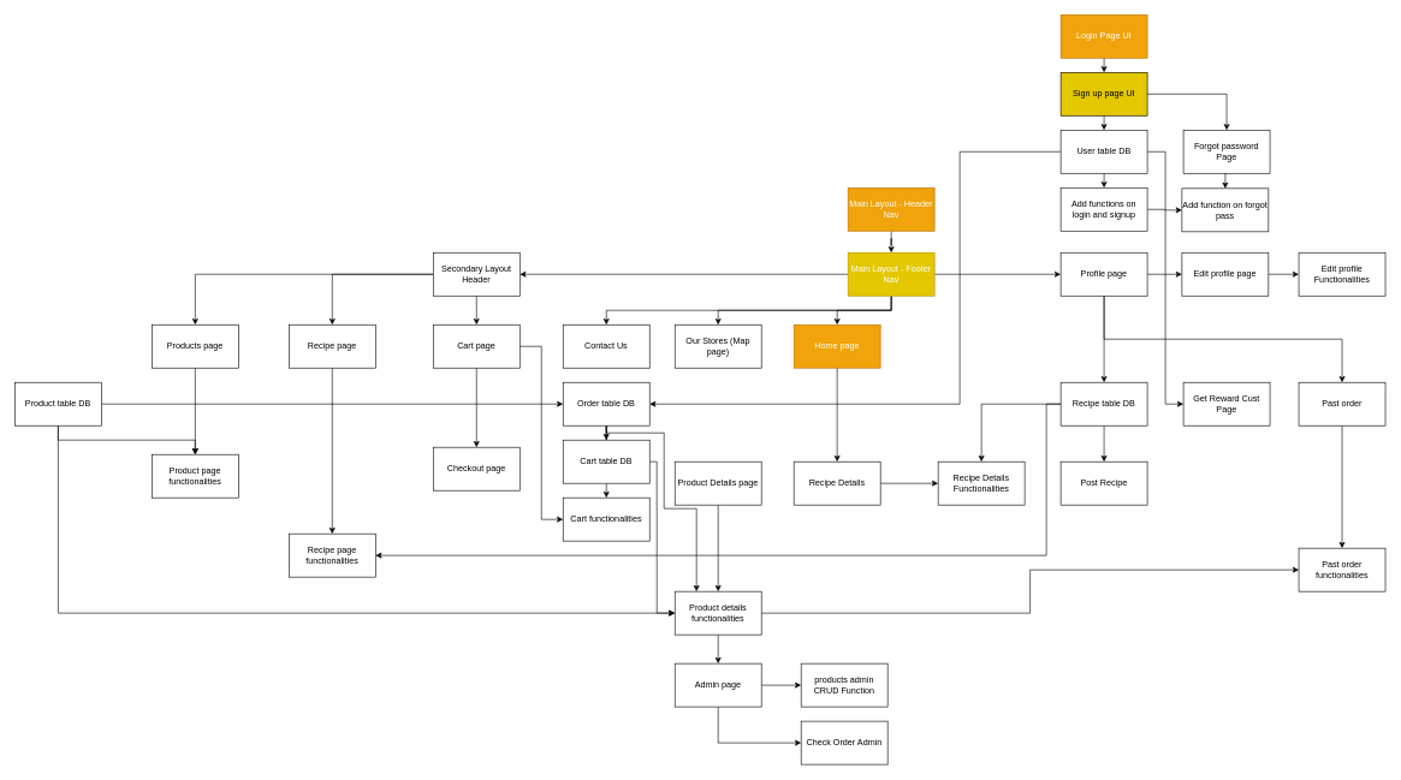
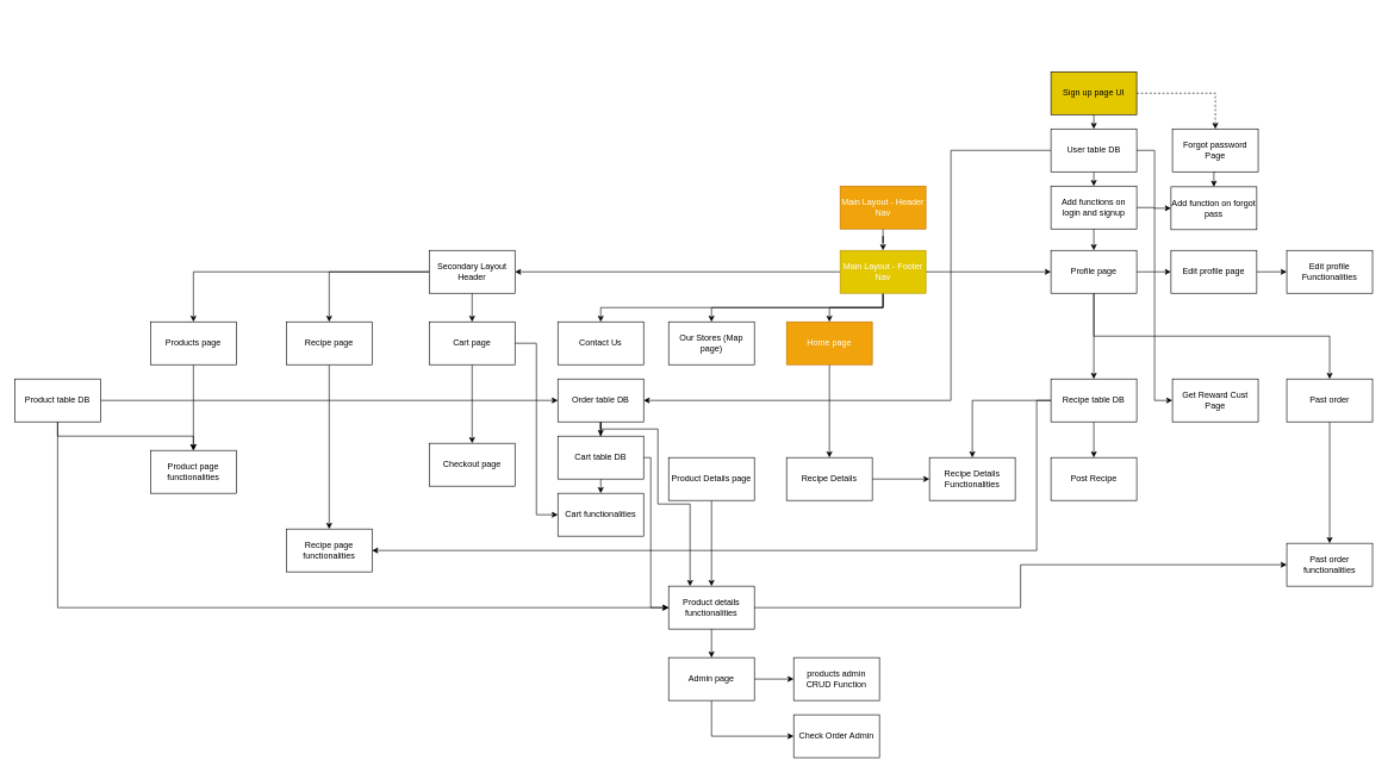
- <mxCell id="11" value="Login Page UI" style="rounded=0;whiteSpace=wrap;html=1;fillColor=#f0a30a;strokeColor=#BD7000;fontColor=#ffffff;" parent="1" vertex="1"><mxGeometry x="1470" y="20" width="120" height="60" as="geometry" /></mxCell>
- <mxCell id="10" style="edgeStyle=orthogonalEdgeStyle;rounded=0;orthogonalLoop=1;jettySize=auto;html=1;exitX=0.5;exitY=1;exitDx=0;exitDy=0;entryX=0.5;entryY=0;entryDx=0;entryDy=0;" parent="1" source="11" target="30" edge="1"><mxGeometry relative="1" as="geometry" /></mxCell>
- <mxCell id="29" style="edgeStyle=orthogonalEdgeStyle;rounded=0;orthogonalLoop=1;jettySize=auto;html=1;exitX=1;exitY=0.5;exitDx=0;exitDy=0;entryX=0.5;entryY=0;entryDx=0;entryDy=0;" parent="1" source="30" target="35" edge="1"><mxGeometry relative="1" as="geometry" /></mxCell>
+ <mxCell id="29" style="edgeStyle=orthogonalEdgeStyle;rounded=0;orthogonalLoop=1;jettySize=auto;html=1;exitX=1;exitY=0.5;exitDx=0;exitDy=0;entryX=0.5;entryY=0;entryDx=0;entryDy=0;dashed=1;" parent="1" source="30" target="35" edge="1"><mxGeometry relative="1" as="geometry" /></mxCell>
+ <mxCell id="31" style="edgeStyle=orthogonalEdgeStyle;rounded=0;orthogonalLoop=1;jettySize=auto;html=1;exitX=0.5;exitY=1;exitDx=0;exitDy=0;entryX=0.5;entryY=0;entryDx=0;entryDy=0;" parent="1" source="33" target="21" edge="1"><mxGeometry relative="1" as="geometry" /></mxCell>
